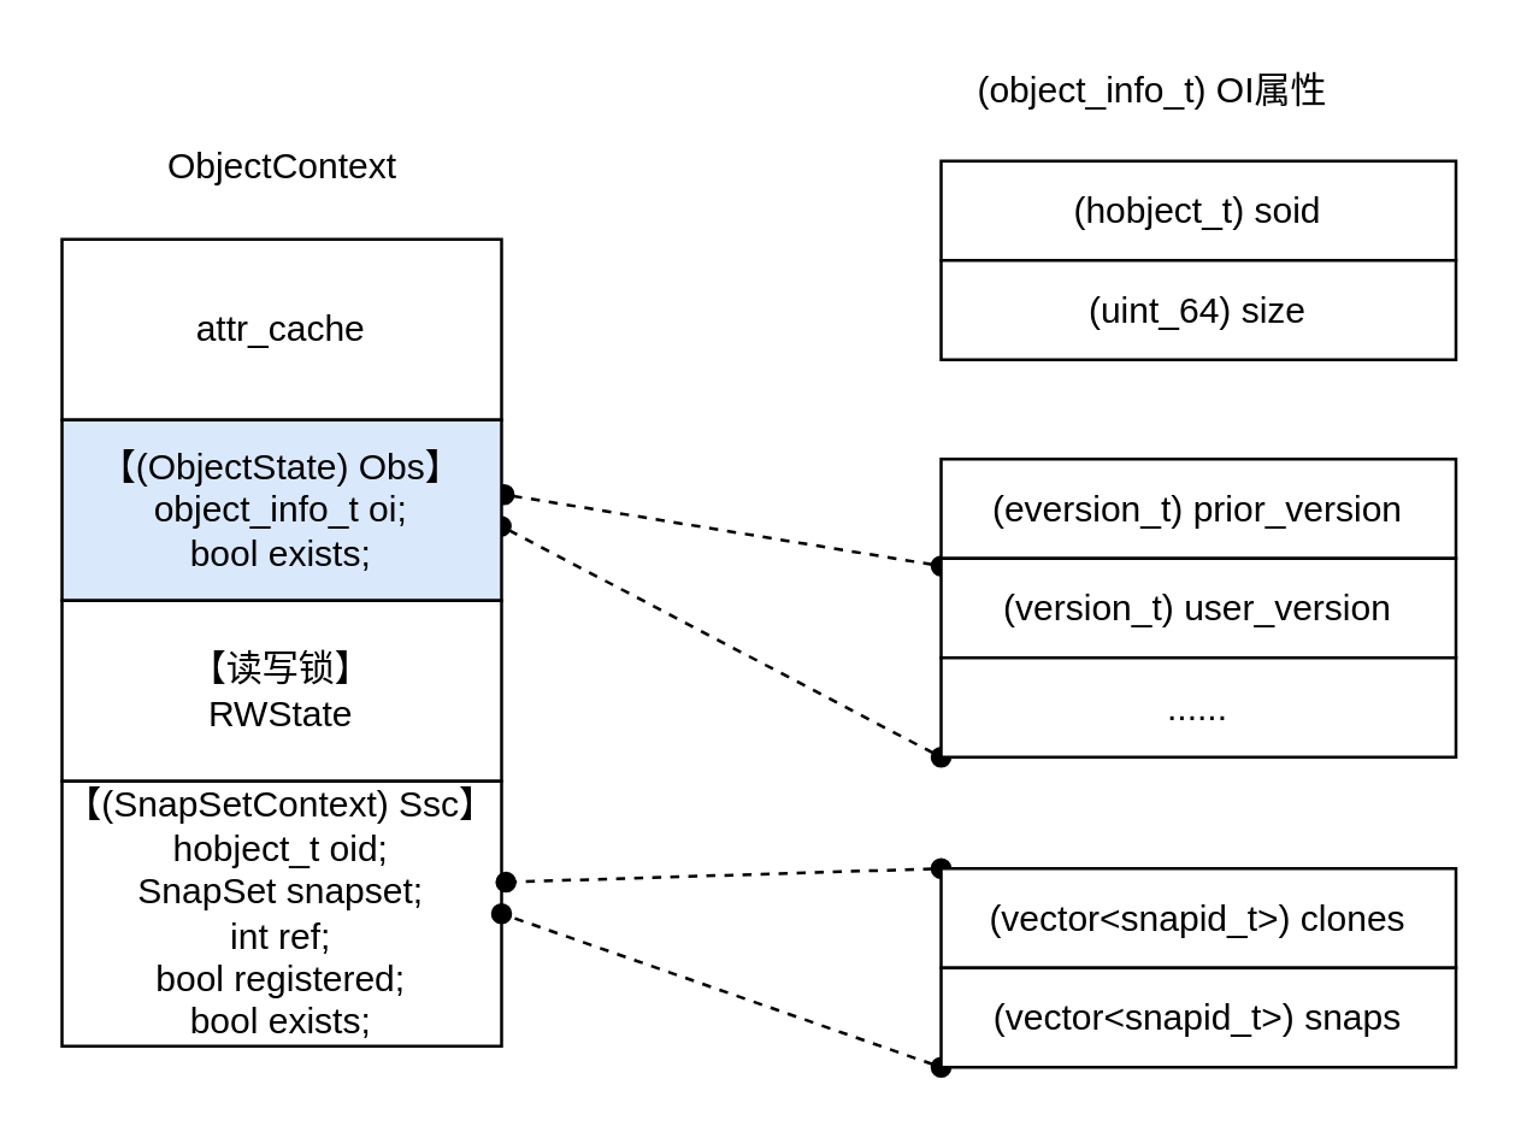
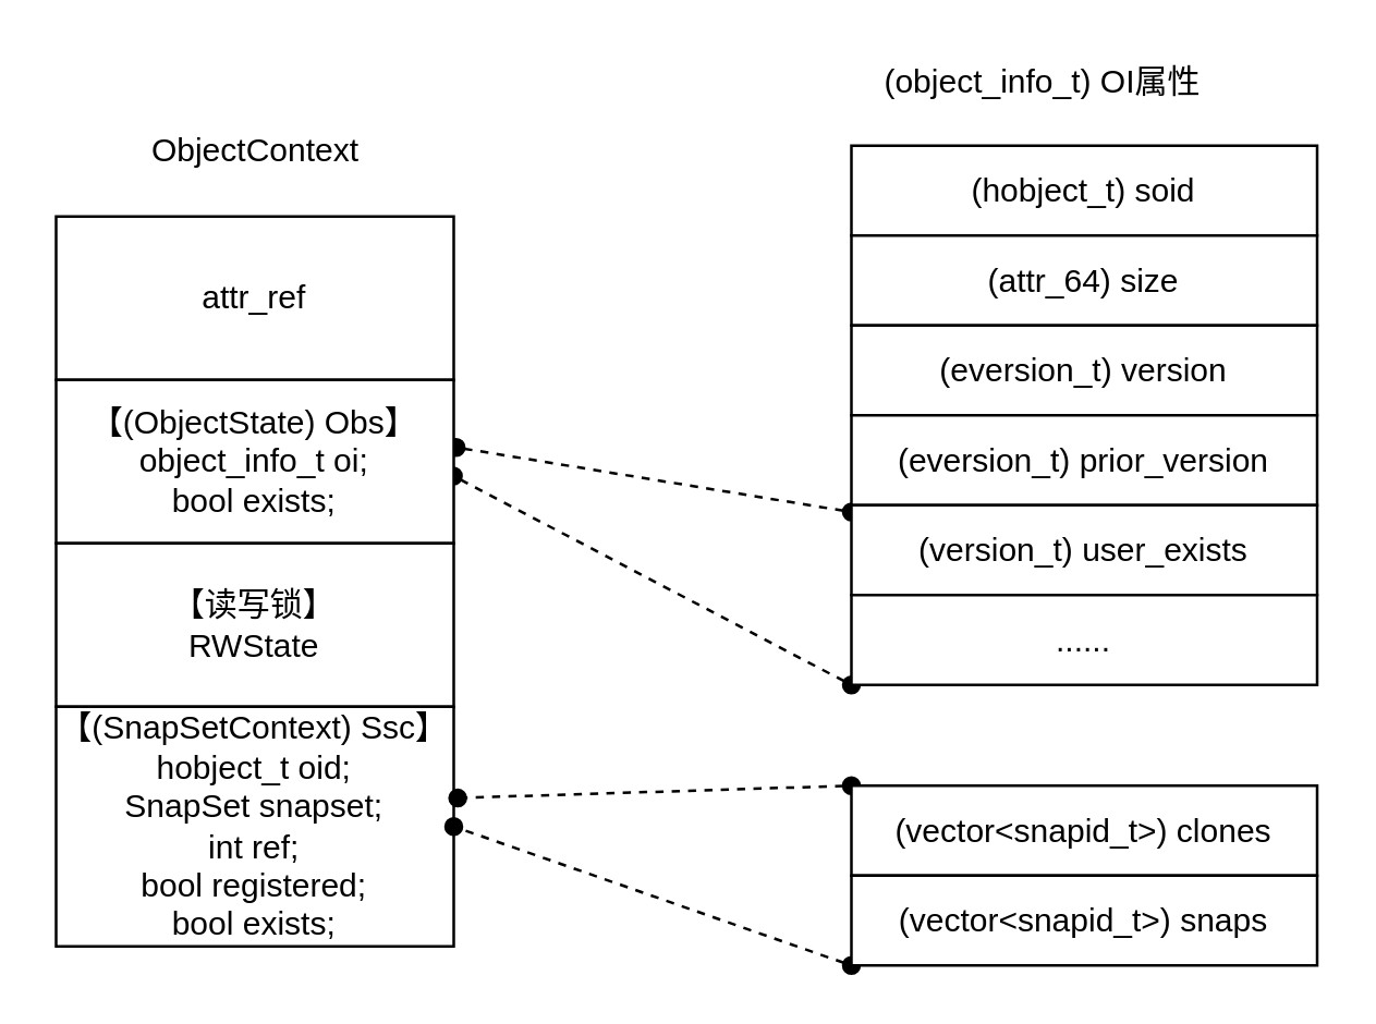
- <mxCell id="9" value="(uint_64) size" style="rounded=0;whiteSpace=wrap;html=1;" vertex="1" parent="1"><mxGeometry x="312" y="86" width="171" height="33" as="geometry" /></mxCell>
+ <mxCell id="9" value="(attr_64) size" style="rounded=0;whiteSpace=wrap;html=1;" vertex="1" parent="1"><mxGeometry x="312" y="86" width="171" height="33" as="geometry" /></mxCell>
- <mxCell id="2" value="attr_cache" style="rounded=0;whiteSpace=wrap;html=1;" vertex="1" parent="1"><mxGeometry x="20" y="79" width="146" height="60" as="geometry" /></mxCell>
+ <mxCell id="2" value="attr_ref" style="rounded=0;whiteSpace=wrap;html=1;" vertex="1" parent="1"><mxGeometry x="20" y="79" width="146" height="60" as="geometry" /></mxCell>
+ <mxCell id="10" value="(eversion_t) version" style="rounded=0;whiteSpace=wrap;html=1;" vertex="1" parent="1"><mxGeometry x="312" y="119" width="171" height="33" as="geometry" /></mxCell>
- <mxCell id="5" value="【(ObjectState) Obs】&lt;br&gt;object_info_t oi;&lt;br&gt;bool exists;" style="rounded=0;whiteSpace=wrap;html=1;fillColor=#dae8fc;" vertex="1" parent="1"><mxGeometry x="20" y="139" width="146" height="60" as="geometry" /></mxCell>
+ <mxCell id="5" value="【(ObjectState) Obs】&lt;br&gt;object_info_t oi;&lt;br&gt;bool exists;" style="rounded=0;whiteSpace=wrap;html=1;" vertex="1" parent="1"><mxGeometry x="20" y="139" width="146" height="60" as="geometry" /></mxCell>
- <mxCell id="12" value="(version_t) user_version" style="rounded=0;whiteSpace=wrap;html=1;" vertex="1" parent="1"><mxGeometry x="312" y="185" width="171" height="33" as="geometry" /></mxCell>
+ <mxCell id="12" value="(version_t) user_exists" style="rounded=0;whiteSpace=wrap;html=1;" vertex="1" parent="1"><mxGeometry x="312" y="185" width="171" height="33" as="geometry" /></mxCell>
